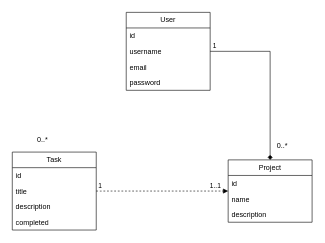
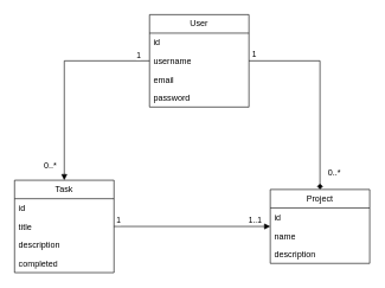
+ <mxCell id="16" value="" style="endArrow=block;endFill=1;html=1;edgeStyle=orthogonalEdgeStyle;align=left;verticalAlign=top;rounded=0;" edge="1" parent="1" source="2" target="7"><mxGeometry x="-1" relative="1" as="geometry"><mxPoint x="230" y="280" as="sourcePoint" /><mxPoint x="390" y="280" as="targetPoint" /></mxGeometry></mxCell>
+ <mxCell id="17" value="1" style="edgeLabel;resizable=0;html=1;align=left;verticalAlign=bottom;" connectable="0" vertex="1" parent="16"><mxGeometry x="-1" relative="1" as="geometry"><mxPoint x="-20" as="offset" /></mxGeometry></mxCell>
- <mxCell id="22" value="" style="endArrow=block;endFill=1;html=1;edgeStyle=orthogonalEdgeStyle;align=left;verticalAlign=top;rounded=0;dashed=1;" edge="1" parent="1" source="7" target="12"><mxGeometry x="-1" relative="1" as="geometry"><mxPoint x="230" y="280" as="sourcePoint" /><mxPoint x="390" y="280" as="targetPoint" /></mxGeometry></mxCell>
+ <mxCell id="22" value="" style="endArrow=block;endFill=1;html=1;edgeStyle=orthogonalEdgeStyle;align=left;verticalAlign=top;rounded=0;" edge="1" parent="1" source="7" target="12"><mxGeometry x="-1" relative="1" as="geometry"><mxPoint x="230" y="280" as="sourcePoint" /><mxPoint x="390" y="280" as="targetPoint" /></mxGeometry></mxCell>
